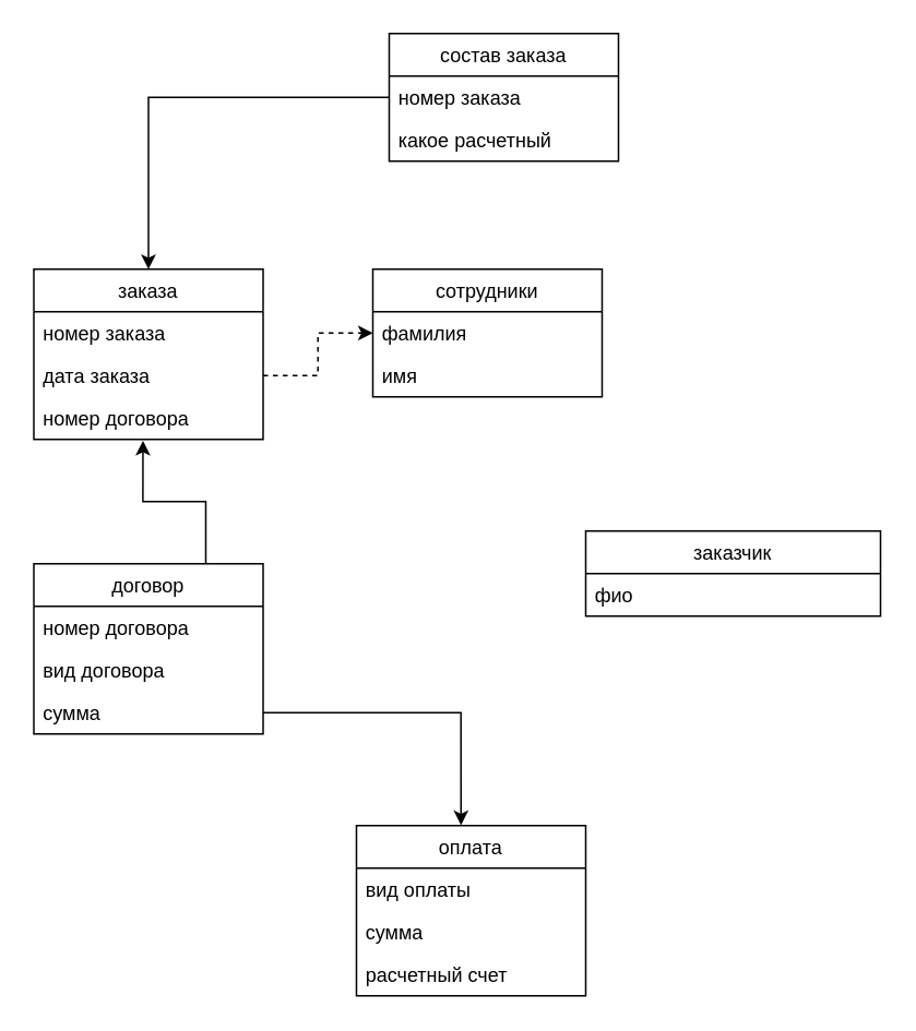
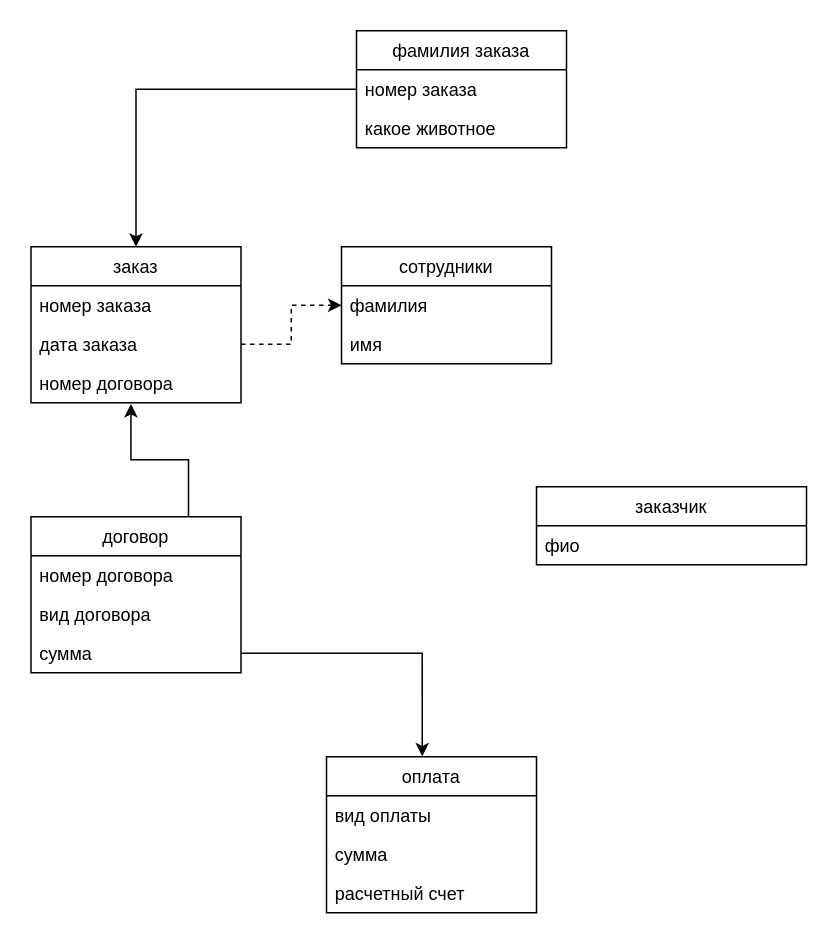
- <mxCell id="4" value="состав заказа" style="swimlane;fontStyle=0;childLayout=stackLayout;horizontal=1;startSize=26;fillColor=none;horizontalStack=0;resizeParent=1;resizeParentMax=0;resizeLast=0;collapsible=1;marginBottom=0;" parent="1" vertex="1"><mxGeometry x="237" y="20" width="140" height="78" as="geometry" /></mxCell>
+ <mxCell id="4" value="фамилия заказа" style="swimlane;fontStyle=0;childLayout=stackLayout;horizontal=1;startSize=26;fillColor=none;horizontalStack=0;resizeParent=1;resizeParentMax=0;resizeLast=0;collapsible=1;marginBottom=0;" parent="1" vertex="1"><mxGeometry x="237" y="20" width="140" height="78" as="geometry" /></mxCell>
- <mxCell id="6" value="какое расчетный" style="text;strokeColor=none;fillColor=none;align=left;verticalAlign=top;spacingLeft=4;spacingRight=4;overflow=hidden;rotatable=0;points=[[0,0.5],[1,0.5]];portConstraint=eastwest;" parent="4" vertex="1"><mxGeometry y="52" width="140" height="26" as="geometry" /></mxCell>
+ <mxCell id="6" value="какое животное" style="text;strokeColor=none;fillColor=none;align=left;verticalAlign=top;spacingLeft=4;spacingRight=4;overflow=hidden;rotatable=0;points=[[0,0.5],[1,0.5]];portConstraint=eastwest;" parent="4" vertex="1"><mxGeometry y="52" width="140" height="26" as="geometry" /></mxCell>
- <mxCell id="7" value="заказа" style="swimlane;fontStyle=0;childLayout=stackLayout;horizontal=1;startSize=26;fillColor=none;horizontalStack=0;resizeParent=1;resizeParentMax=0;resizeLast=0;collapsible=1;marginBottom=0;" parent="1" vertex="1"><mxGeometry x="20" y="164" width="140" height="104" as="geometry" /></mxCell>
+ <mxCell id="7" value="заказ" style="swimlane;fontStyle=0;childLayout=stackLayout;horizontal=1;startSize=26;fillColor=none;horizontalStack=0;resizeParent=1;resizeParentMax=0;resizeLast=0;collapsible=1;marginBottom=0;" parent="1" vertex="1"><mxGeometry x="20" y="164" width="140" height="104" as="geometry" /></mxCell>
